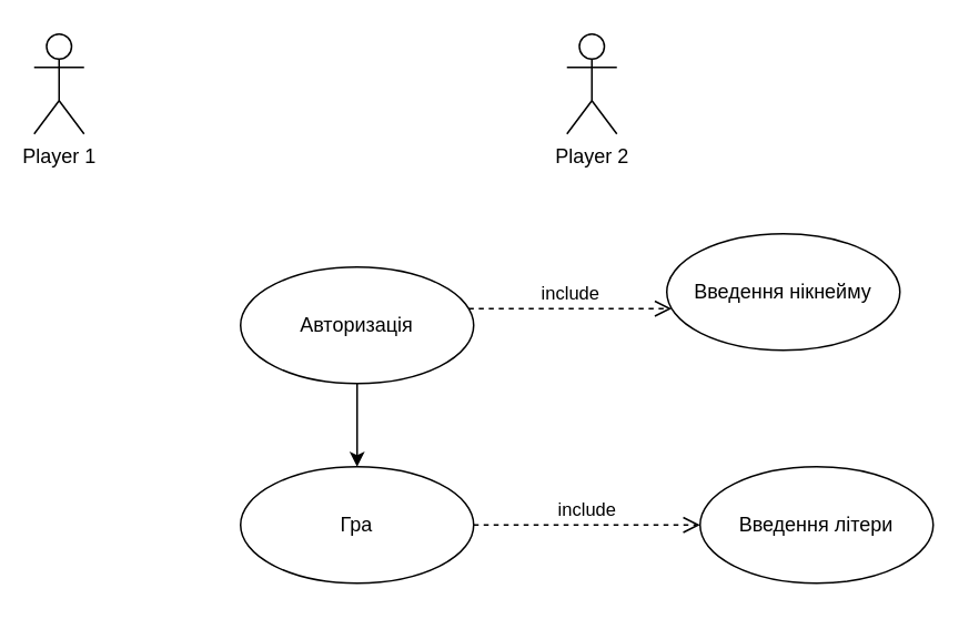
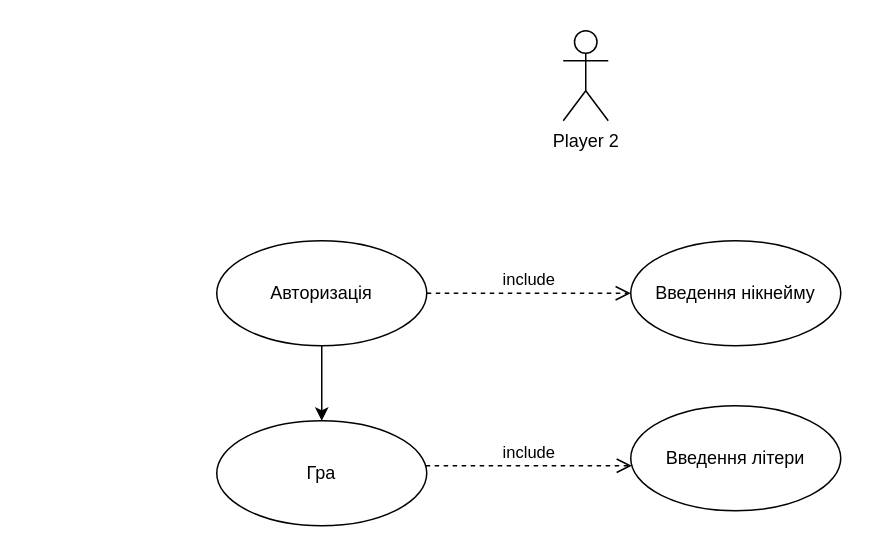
- <mxCell id="2" value="Player 1" style="shape=umlActor;verticalLabelPosition=bottom;verticalAlign=top;html=1;" vertex="1" parent="1"><mxGeometry x="20" y="20" width="30" height="60" as="geometry" /></mxCell>
- <mxCell id="3" value="Player 2" style="shape=umlActor;verticalLabelPosition=bottom;verticalAlign=top;html=1;" vertex="1" parent="1"><mxGeometry x="340" y="20" width="30" height="60" as="geometry" /></mxCell>
+ <mxCell id="3" value="Player 2" style="shape=umlActor;verticalLabelPosition=bottom;verticalAlign=top;html=1;" vertex="1" parent="1"><mxGeometry x="375" y="20" width="30" height="60" as="geometry" /></mxCell>
- <mxCell id="9" value="Введення нікнейму" style="ellipse;whiteSpace=wrap;html=1;" vertex="1" parent="1"><mxGeometry x="400" y="140" width="140" height="70" as="geometry" /></mxCell>
+ <mxCell id="9" value="Введення нікнейму" style="ellipse;whiteSpace=wrap;html=1;" vertex="1" parent="1"><mxGeometry x="420" y="160" width="140" height="70" as="geometry" /></mxCell>
- <mxCell id="7" value="Введення літери" style="ellipse;whiteSpace=wrap;html=1;" vertex="1" parent="1"><mxGeometry x="420" y="280" width="140" height="70" as="geometry" /></mxCell>
+ <mxCell id="7" value="Введення літери" style="ellipse;whiteSpace=wrap;html=1;" vertex="1" parent="1"><mxGeometry x="420" y="270" width="140" height="70" as="geometry" /></mxCell>
